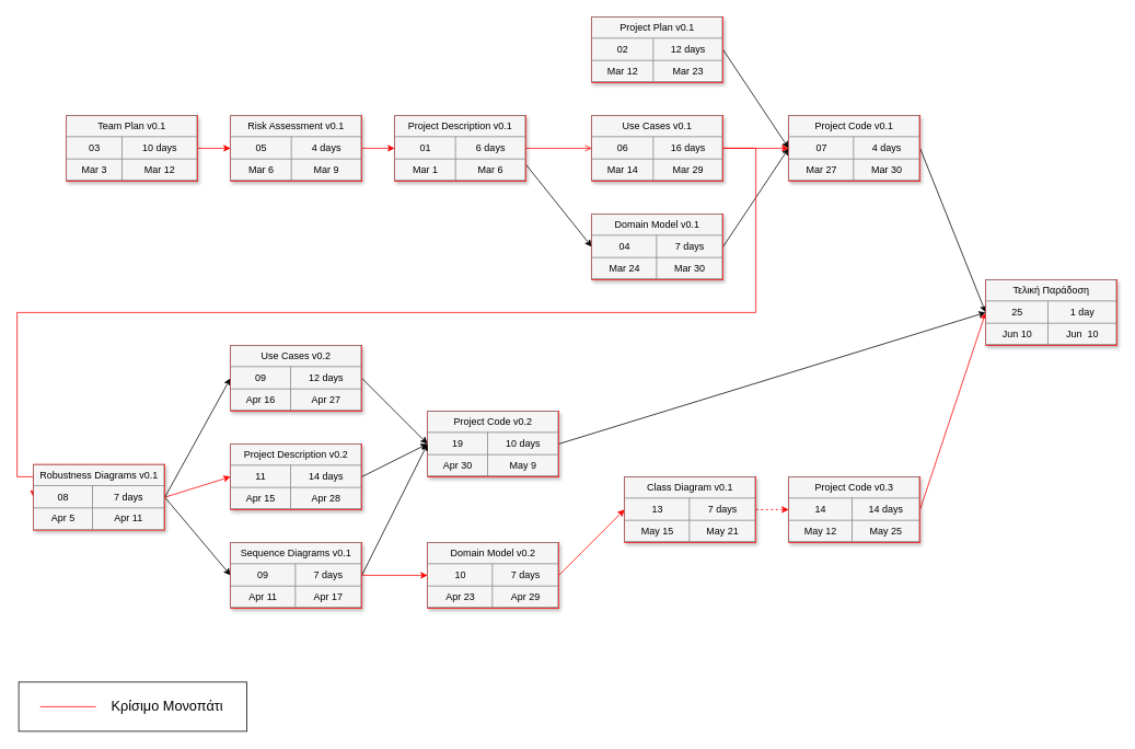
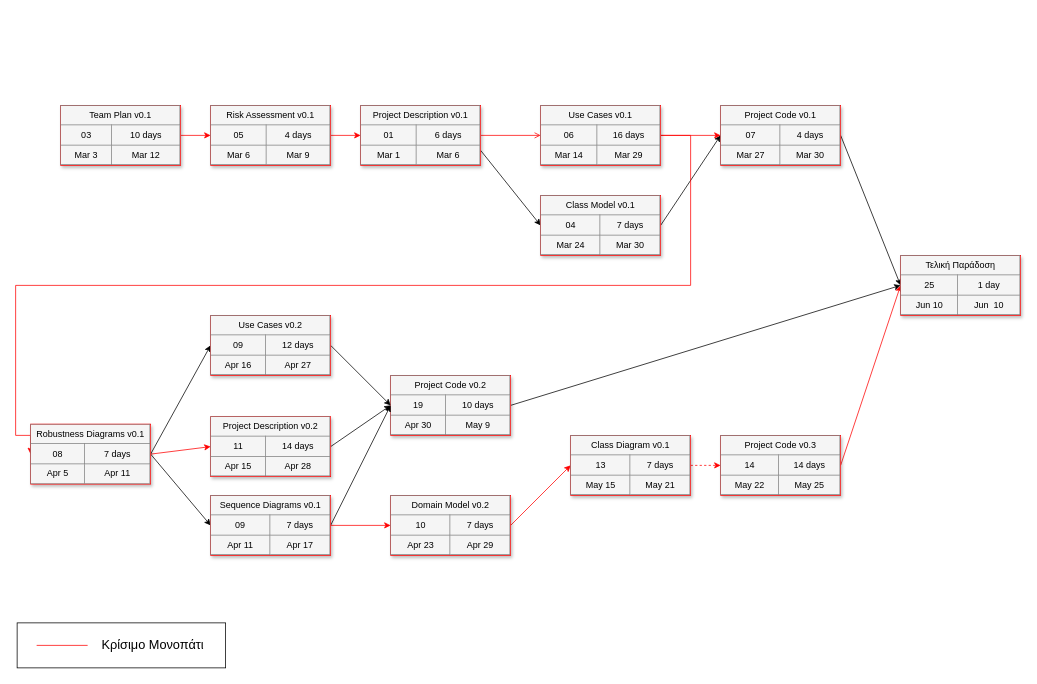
- <mxCell id="7" value="&lt;table style=&quot;width: 100% ; height: 100% ; border-collapse: collapse&quot; width=&quot;100%&quot; border=&quot;1&quot;&gt;&lt;tbody&gt;&lt;tr&gt;&lt;td align=&quot;center&quot; colspan=&quot;2&quot;&gt;Project Plan v0.1&lt;/td&gt;&lt;/tr&gt;&lt;tr&gt;&lt;td align=&quot;center&quot;&gt;02&lt;/td&gt;&lt;td align=&quot;center&quot;&gt;&lt;font style=&quot;font-size: 12px;&quot;&gt;12 days&lt;/font&gt;&lt;/td&gt;&lt;/tr&gt;&lt;tr&gt;&lt;td align=&quot;center&quot;&gt;Mar 12&lt;/td&gt;&lt;td align=&quot;center&quot;&gt;Mar 23&lt;/td&gt;&lt;/tr&gt;&lt;/tbody&gt;&lt;/table&gt;" style="text;html=1;strokeColor=#FF0000;fillColor=#f5f5f5;overflow=fill;rounded=0;shadow=1;fontSize=12;align=center;fontColor=#000000;" vertex="1" parent="1"><mxGeometry x="720" y="20" width="160" height="80" as="geometry" /></mxCell>
- <mxCell id="6" style="rounded=0;orthogonalLoop=1;jettySize=auto;html=1;exitX=1;exitY=0.5;exitDx=0;exitDy=0;entryX=0;entryY=0.5;entryDx=0;entryDy=0;strokeColor=#000000;" edge="1" parent="1" source="7" target="18"><mxGeometry relative="1" as="geometry" /></mxCell>
- <mxCell id="11" value="&lt;table style=&quot;width: 100% ; height: 100% ; border-collapse: collapse&quot; width=&quot;100%&quot; border=&quot;1&quot;&gt;&lt;tbody&gt;&lt;tr&gt;&lt;td align=&quot;center&quot; colspan=&quot;2&quot;&gt;Domain Model v0.1&lt;/td&gt;&lt;/tr&gt;&lt;tr&gt;&lt;td align=&quot;center&quot;&gt;04&lt;/td&gt;&lt;td align=&quot;center&quot;&gt;&lt;font style=&quot;font-size: 12px;&quot;&gt;7 days&lt;/font&gt;&lt;/td&gt;&lt;/tr&gt;&lt;tr&gt;&lt;td align=&quot;center&quot;&gt;Mar 24&lt;/td&gt;&lt;td align=&quot;center&quot;&gt;&lt;font style=&quot;font-size: 12px;&quot;&gt;Mar 30&lt;/font&gt;&lt;/td&gt;&lt;/tr&gt;&lt;/tbody&gt;&lt;/table&gt;" style="text;html=1;strokeColor=#FF0000;fillColor=#f5f5f5;overflow=fill;rounded=0;shadow=1;fontSize=12;align=center;fontColor=#000000;" vertex="1" parent="1"><mxGeometry x="720" y="260" width="160" height="80" as="geometry" /></mxCell>
+ <mxCell id="11" value="&lt;table style=&quot;width: 100% ; height: 100% ; border-collapse: collapse&quot; width=&quot;100%&quot; border=&quot;1&quot;&gt;&lt;tbody&gt;&lt;tr&gt;&lt;td align=&quot;center&quot; colspan=&quot;2&quot;&gt;Class Model v0.1&lt;/td&gt;&lt;/tr&gt;&lt;tr&gt;&lt;td align=&quot;center&quot;&gt;04&lt;/td&gt;&lt;td align=&quot;center&quot;&gt;&lt;font style=&quot;font-size: 12px;&quot;&gt;7 days&lt;/font&gt;&lt;/td&gt;&lt;/tr&gt;&lt;tr&gt;&lt;td align=&quot;center&quot;&gt;Mar 24&lt;/td&gt;&lt;td align=&quot;center&quot;&gt;&lt;font style=&quot;font-size: 12px;&quot;&gt;Mar 30&lt;/font&gt;&lt;/td&gt;&lt;/tr&gt;&lt;/tbody&gt;&lt;/table&gt;" style="text;html=1;strokeColor=#FF0000;fillColor=#f5f5f5;overflow=fill;rounded=0;shadow=1;fontSize=12;align=center;fontColor=#000000;" vertex="1" parent="1"><mxGeometry x="720" y="260" width="160" height="80" as="geometry" /></mxCell>
- <mxCell id="35" value="&lt;table style=&quot;width: 100% ; height: 100% ; border-collapse: collapse&quot; width=&quot;100%&quot; border=&quot;1&quot;&gt;&lt;tbody&gt;&lt;tr&gt;&lt;td align=&quot;center&quot; colspan=&quot;2&quot;&gt;Project Description v0.2&lt;/td&gt;&lt;/tr&gt;&lt;tr&gt;&lt;td align=&quot;center&quot;&gt;11&lt;/td&gt;&lt;td align=&quot;center&quot;&gt;&lt;font style=&quot;font-size: 12px;&quot;&gt;14 days&lt;/font&gt;&lt;/td&gt;&lt;/tr&gt;&lt;tr&gt;&lt;td align=&quot;center&quot;&gt;Apr 15&lt;/td&gt;&lt;td align=&quot;center&quot;&gt;Apr 28&lt;/td&gt;&lt;/tr&gt;&lt;/tbody&gt;&lt;/table&gt;" style="text;html=1;strokeColor=#FF0000;fillColor=#f5f5f5;overflow=fill;rounded=0;shadow=1;fontSize=12;align=center;fontColor=#000000;" vertex="1" parent="1"><mxGeometry x="280" y="540" width="160" height="80" as="geometry" /></mxCell>
+ <mxCell id="35" value="&lt;table style=&quot;width: 100% ; height: 100% ; border-collapse: collapse&quot; width=&quot;100%&quot; border=&quot;1&quot;&gt;&lt;tbody&gt;&lt;tr&gt;&lt;td align=&quot;center&quot; colspan=&quot;2&quot;&gt;Project Description v0.2&lt;/td&gt;&lt;/tr&gt;&lt;tr&gt;&lt;td align=&quot;center&quot;&gt;11&lt;/td&gt;&lt;td align=&quot;center&quot;&gt;&lt;font style=&quot;font-size: 12px;&quot;&gt;14 days&lt;/font&gt;&lt;/td&gt;&lt;/tr&gt;&lt;tr&gt;&lt;td align=&quot;center&quot;&gt;Apr 15&lt;/td&gt;&lt;td align=&quot;center&quot;&gt;Apr 28&lt;/td&gt;&lt;/tr&gt;&lt;/tbody&gt;&lt;/table&gt;" style="text;html=1;strokeColor=#FF0000;fillColor=#f5f5f5;overflow=fill;rounded=0;shadow=1;fontSize=12;align=center;fontColor=#000000;" vertex="1" parent="1"><mxGeometry x="280" y="555" width="160" height="80" as="geometry" /></mxCell>
- <mxCell id="26" value="&lt;table style=&quot;width: 100% ; height: 100% ; border-collapse: collapse&quot; width=&quot;100%&quot; border=&quot;1&quot;&gt;&lt;tbody&gt;&lt;tr&gt;&lt;td align=&quot;center&quot; colspan=&quot;2&quot;&gt;Project Code v0.3&lt;/td&gt;&lt;/tr&gt;&lt;tr&gt;&lt;td align=&quot;center&quot;&gt;14&lt;/td&gt;&lt;td align=&quot;center&quot;&gt;&lt;font style=&quot;font-size: 12px;&quot;&gt;14 days&lt;/font&gt;&lt;/td&gt;&lt;/tr&gt;&lt;tr&gt;&lt;td align=&quot;center&quot;&gt;May 12&lt;/td&gt;&lt;td align=&quot;center&quot;&gt;May 25&lt;/td&gt;&lt;/tr&gt;&lt;/tbody&gt;&lt;/table&gt;" style="text;html=1;strokeColor=#FF0000;fillColor=#f5f5f5;overflow=fill;rounded=0;shadow=1;fontSize=12;align=center;fontColor=#000000;" vertex="1" parent="1"><mxGeometry x="960" y="580" width="160" height="80" as="geometry" /></mxCell>
+ <mxCell id="26" value="&lt;table style=&quot;width: 100% ; height: 100% ; border-collapse: collapse&quot; width=&quot;100%&quot; border=&quot;1&quot;&gt;&lt;tbody&gt;&lt;tr&gt;&lt;td align=&quot;center&quot; colspan=&quot;2&quot;&gt;Project Code v0.3&lt;/td&gt;&lt;/tr&gt;&lt;tr&gt;&lt;td align=&quot;center&quot;&gt;14&lt;/td&gt;&lt;td align=&quot;center&quot;&gt;&lt;font style=&quot;font-size: 12px;&quot;&gt;14 days&lt;/font&gt;&lt;/td&gt;&lt;/tr&gt;&lt;tr&gt;&lt;td align=&quot;center&quot;&gt;May 22&lt;/td&gt;&lt;td align=&quot;center&quot;&gt;May 25&lt;/td&gt;&lt;/tr&gt;&lt;/tbody&gt;&lt;/table&gt;" style="text;html=1;strokeColor=#FF0000;fillColor=#f5f5f5;overflow=fill;rounded=0;shadow=1;fontSize=12;align=center;fontColor=#000000;" vertex="1" parent="1"><mxGeometry x="960" y="580" width="160" height="80" as="geometry" /></mxCell>
